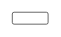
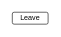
+ <mxCell id="3" value="Leave" style="text;html=1;strokeColor=none;fillColor=none;align=center;verticalAlign=middle;whiteSpace=wrap;rounded=0;" vertex="1" parent="1"><mxGeometry x="30" y="20" width="40" height="20" as="geometry" /></mxCell>
